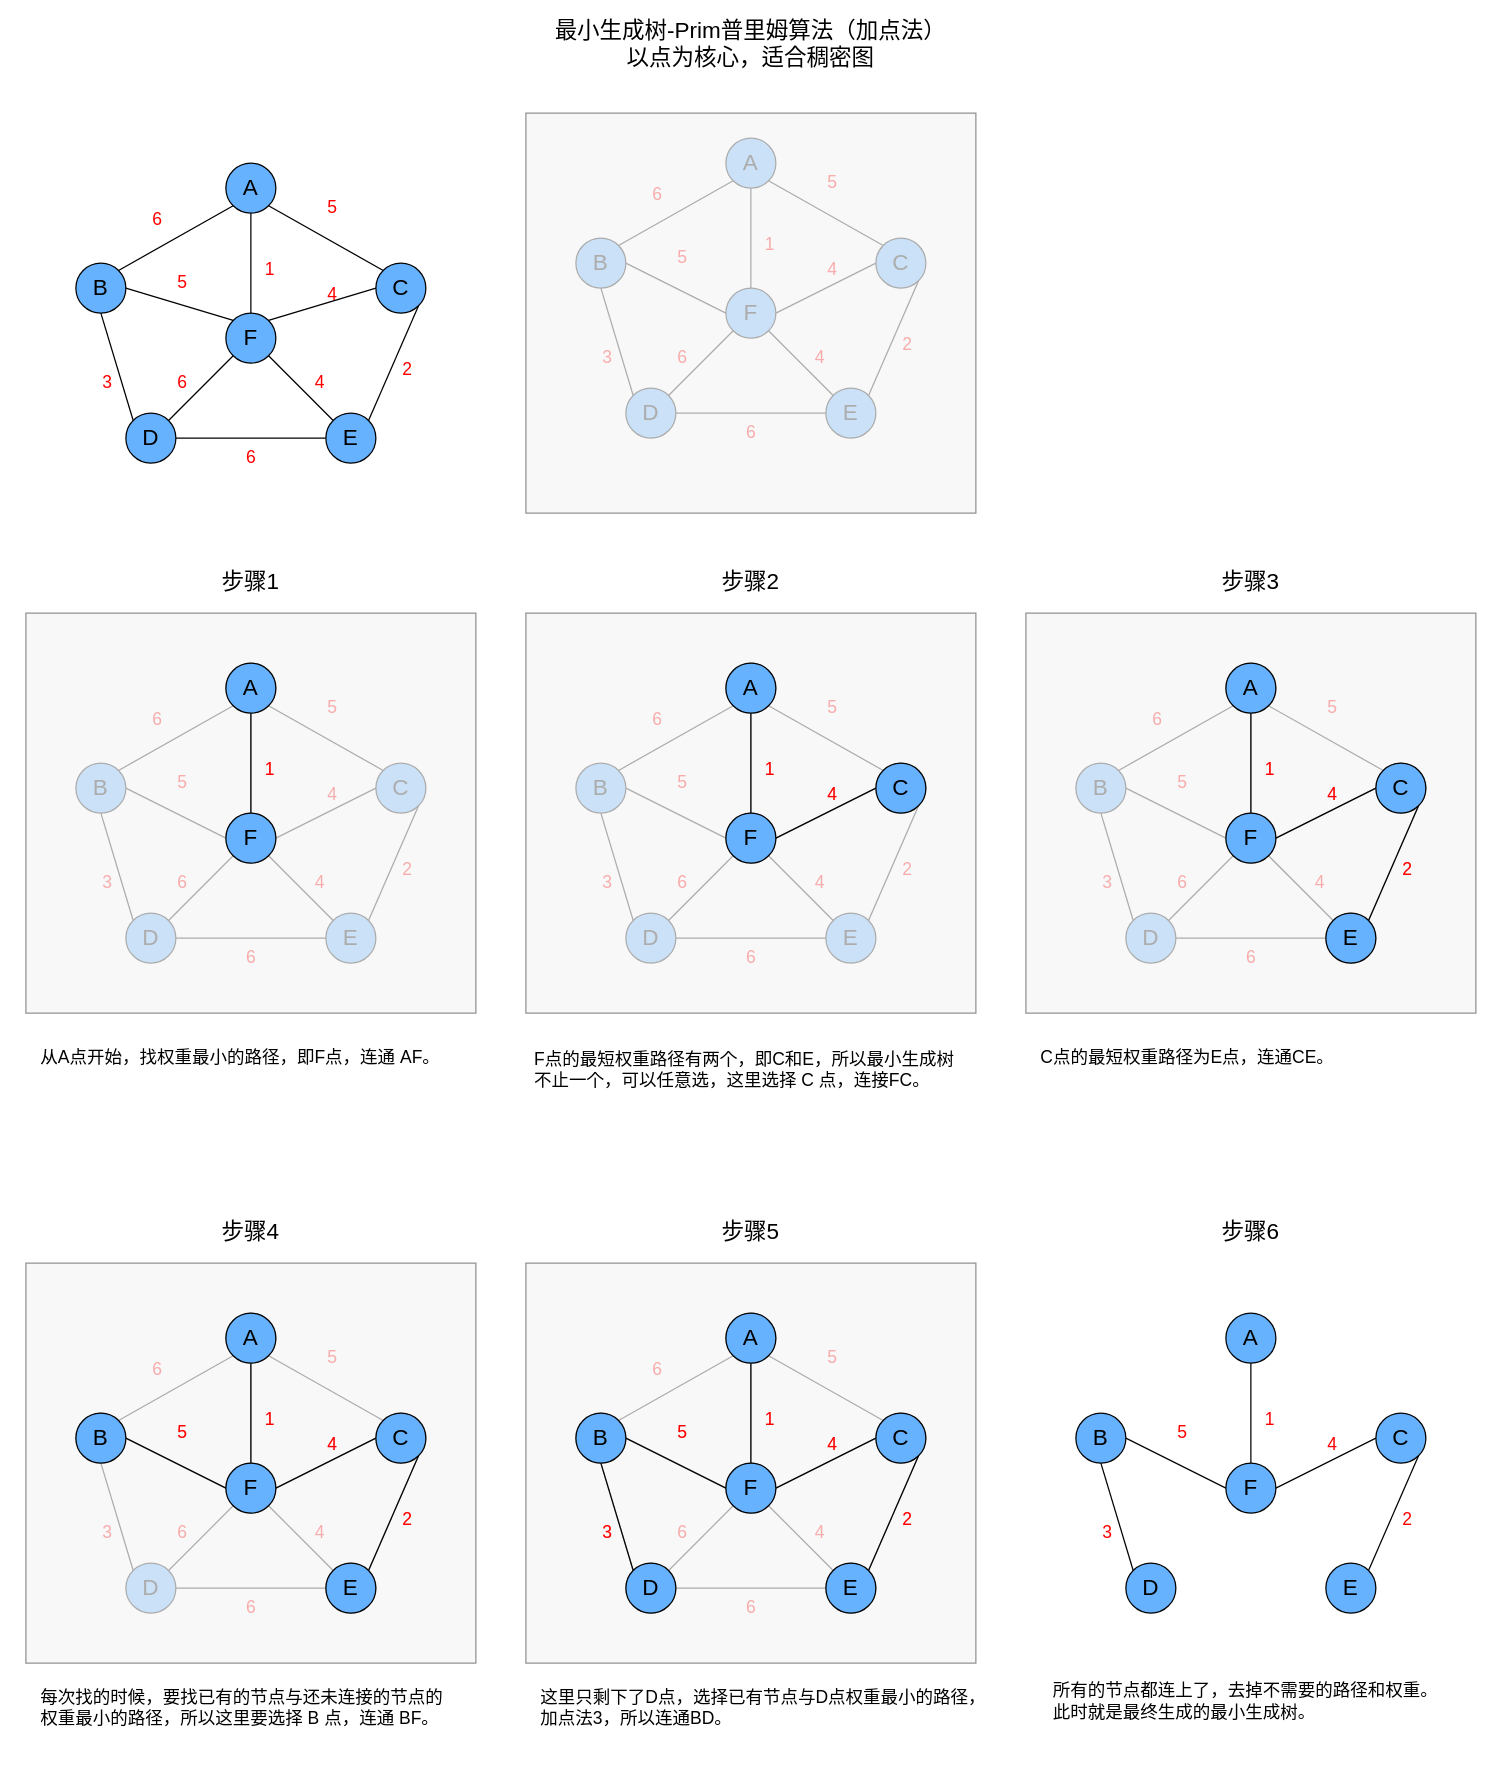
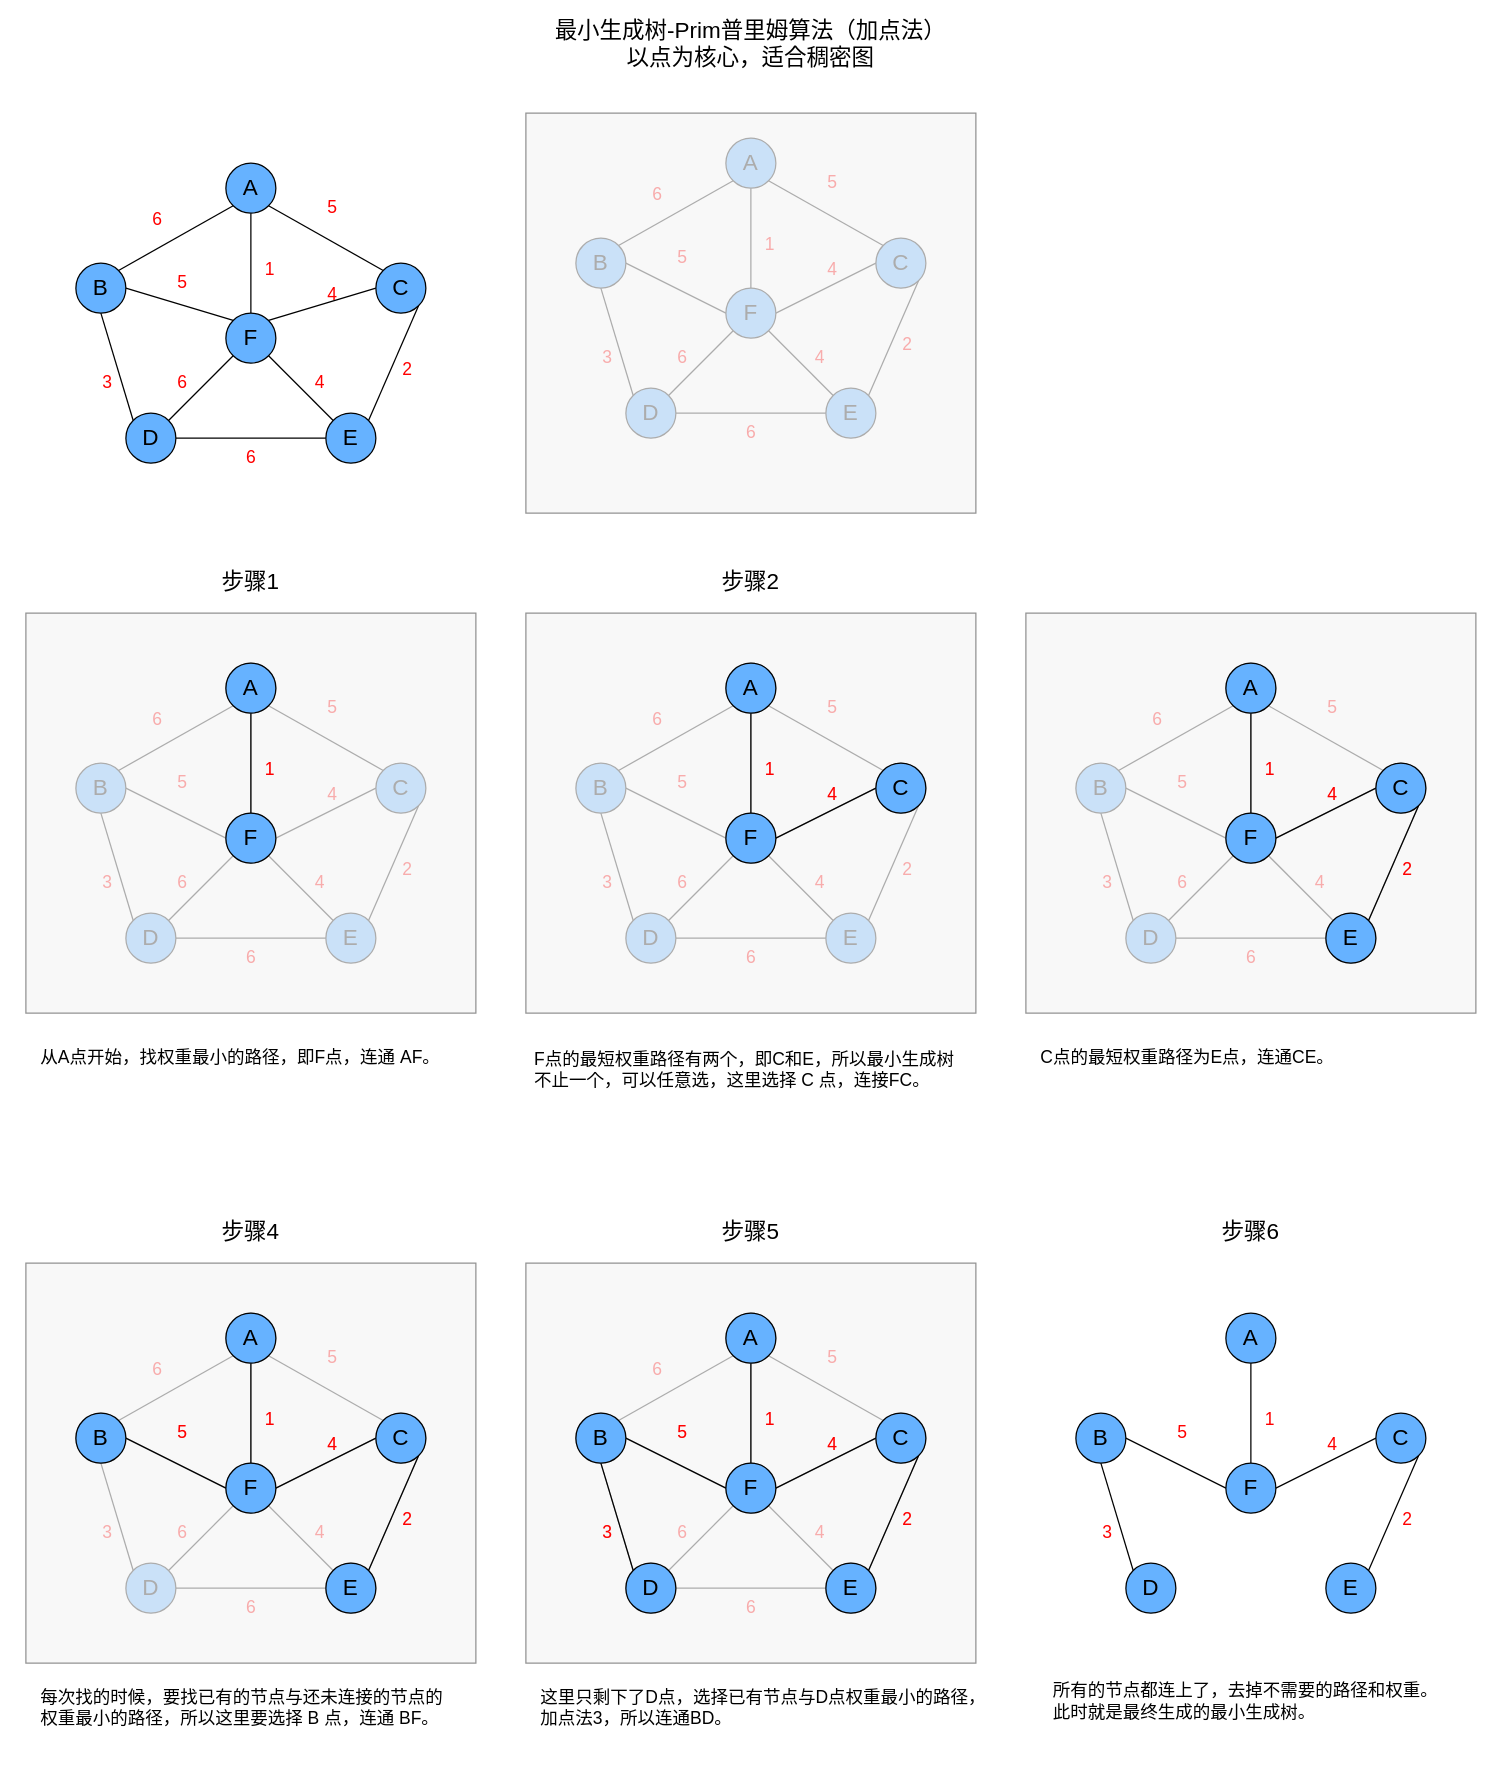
- <mxCell id="125" value="&lt;span style=&quot;font-size: 18px;&quot;&gt;步骤3&lt;/span&gt;" style="text;html=1;align=center;verticalAlign=middle;whiteSpace=wrap;rounded=0;" vertex="1" parent="1"><mxGeometry x="905" y="450" width="190" height="30" as="geometry" /></mxCell>
